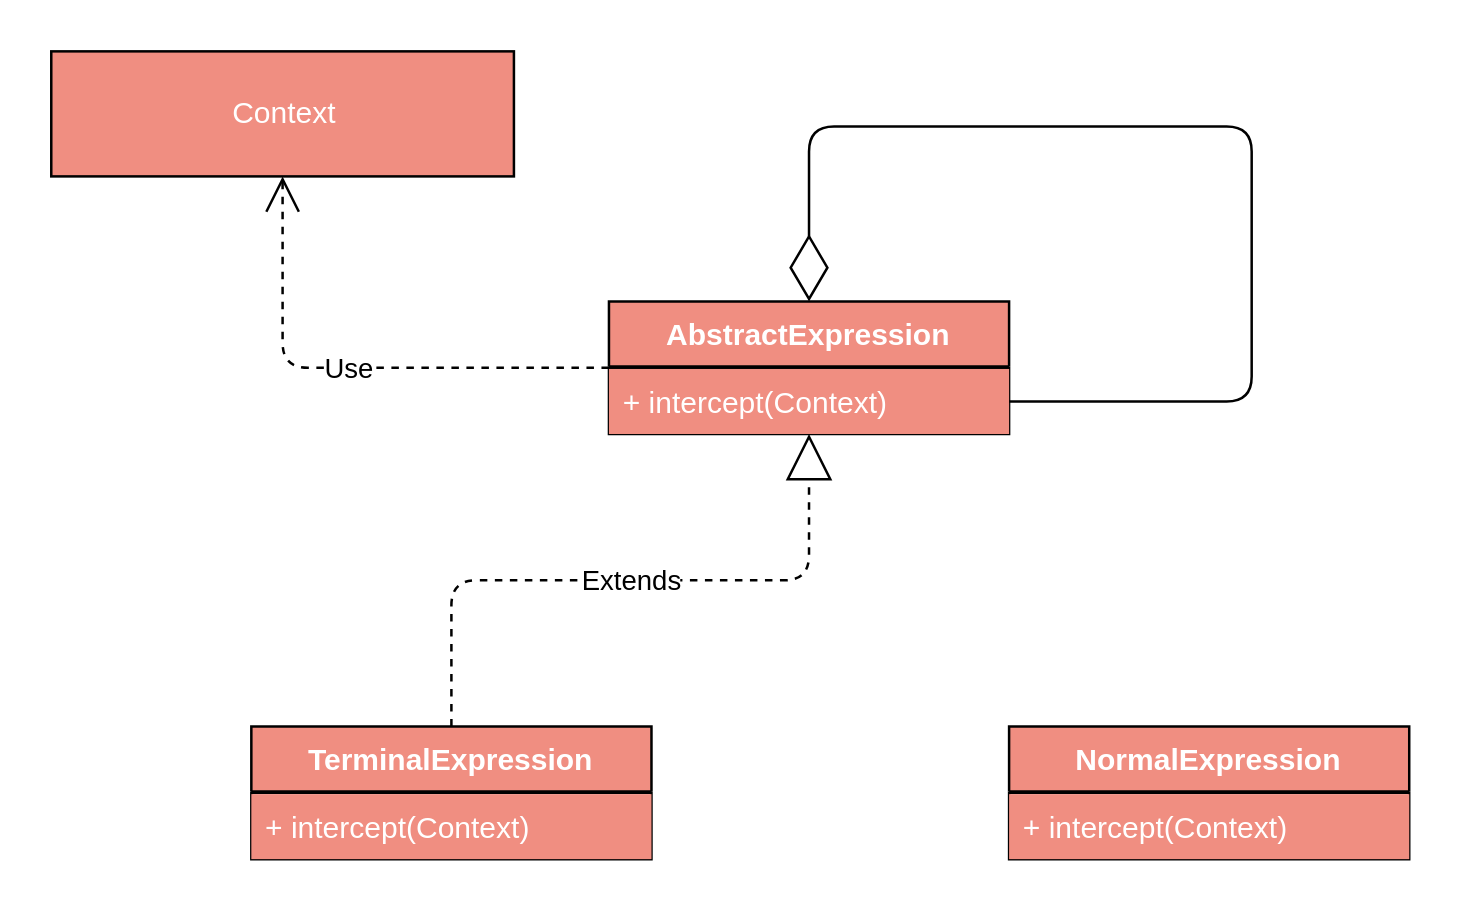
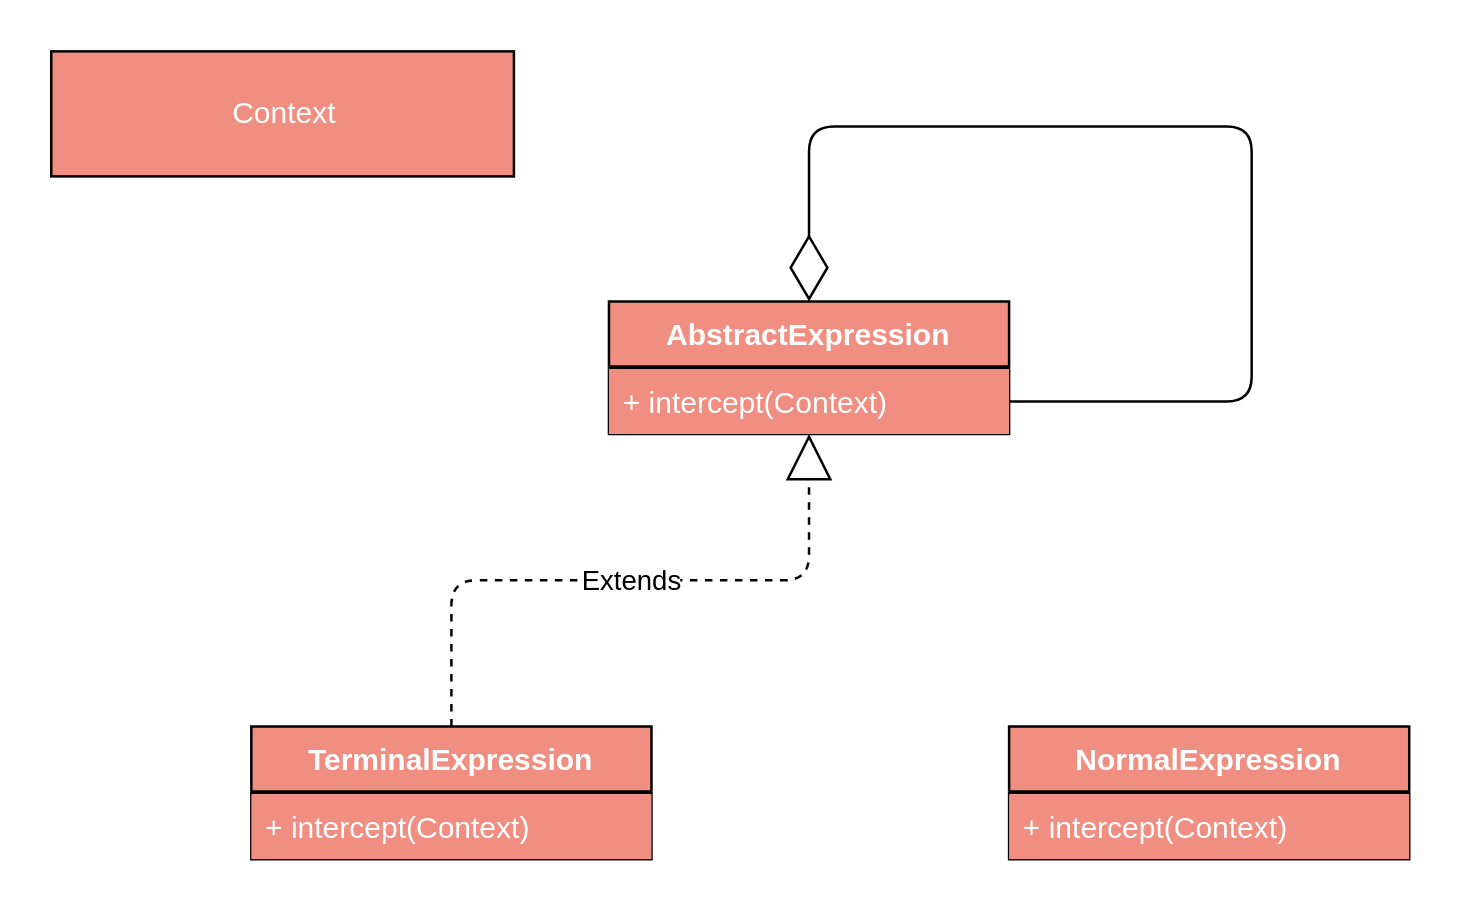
- <mxCell id="13" value="Use" style="endArrow=open;endSize=12;dashed=1;html=1;fontColor=#000000;entryX=0.5;entryY=1;entryDx=0;entryDy=0;exitX=0;exitY=0.5;exitDx=0;exitDy=0;edgeStyle=orthogonalEdgeStyle;" edge="1" parent="1" source="2" target="12"><mxGeometry width="160" relative="1" as="geometry"><mxPoint x="-120" y="170" as="sourcePoint" /><mxPoint x="40" y="170" as="targetPoint" /></mxGeometry></mxCell>
